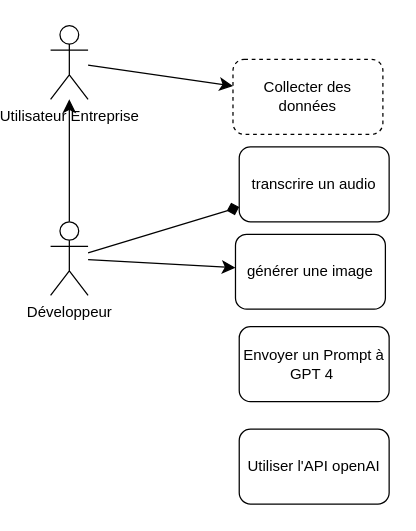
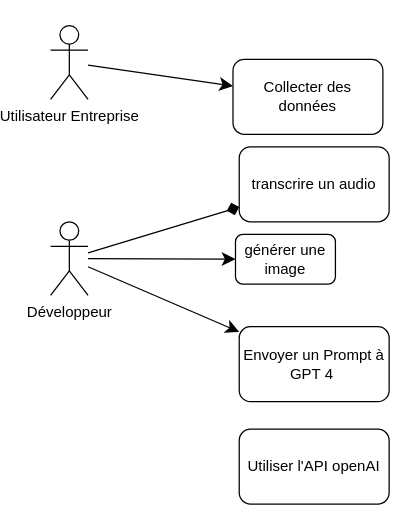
- <mxCell id="12" value="Collecter des données" style="rounded=1;whiteSpace=wrap;html=1;verticalAlign=middle;dashed=1;" parent="1" vertex="1"><mxGeometry x="166" y="47" width="120" height="60" as="geometry" /></mxCell>
+ <mxCell id="12" value="Collecter des données" style="rounded=1;whiteSpace=wrap;html=1;verticalAlign=middle;" parent="1" vertex="1"><mxGeometry x="166" y="47" width="120" height="60" as="geometry" /></mxCell>
- <mxCell id="3" value="" style="edgeStyle=none;curved=1;rounded=0;orthogonalLoop=1;jettySize=auto;html=1;fontSize=12;startSize=8;endSize=8;" parent="1" source="6" target="11" edge="1"><mxGeometry relative="1" as="geometry" /></mxCell>
+ <mxCell id="3" value="" style="edgeStyle=none;curved=1;rounded=0;orthogonalLoop=1;jettySize=auto;html=1;fontSize=12;startSize=8;endSize=8;" parent="1" source="6" target="7" edge="1"><mxGeometry relative="1" as="geometry" /></mxCell>
- <mxCell id="8" value="générer une image" style="rounded=1;whiteSpace=wrap;html=1;verticalAlign=middle;" parent="1" vertex="1"><mxGeometry x="168" y="187" width="120" height="60" as="geometry" /></mxCell>
+ <mxCell id="8" value="générer une image" style="rounded=1;whiteSpace=wrap;html=1;verticalAlign=middle;" parent="1" vertex="1"><mxGeometry x="168" y="187" width="80" height="40" as="geometry" /></mxCell>
